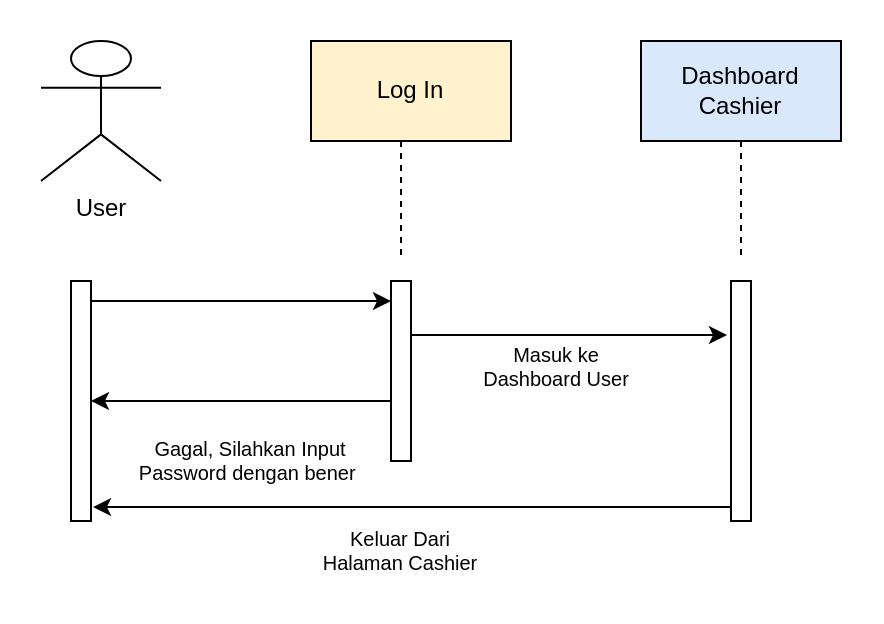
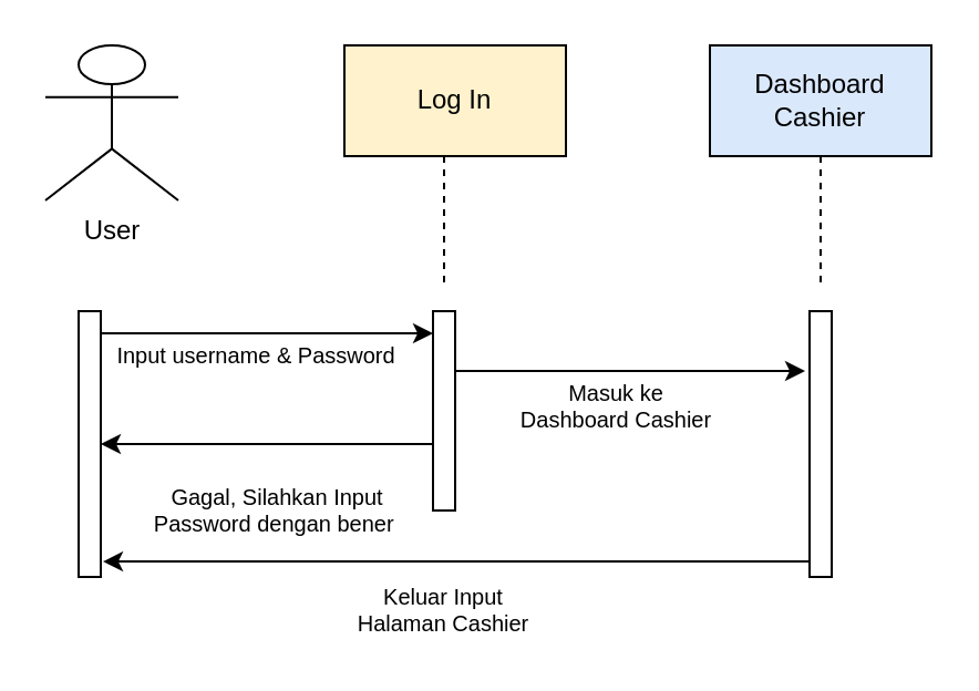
+ <mxCell id="12" value="&lt;font style=&quot;font-size: 10px&quot;&gt;Input username &amp;amp; Password&lt;/font&gt;" style="text;html=1;align=center;verticalAlign=middle;resizable=0;points=[];autosize=1;strokeColor=none;fillColor=none;" parent="1" vertex="1"><mxGeometry x="45" y="150" width="140" height="20" as="geometry" /></mxCell>
- <mxCell id="13" value="Masuk ke&lt;br&gt;Dashboard User" style="text;html=1;strokeColor=none;fillColor=none;align=center;verticalAlign=middle;whiteSpace=wrap;rounded=0;shadow=0;fontSize=10;" parent="1" vertex="1"><mxGeometry x="225" y="170" width="106" height="25" as="geometry" /></mxCell>
+ <mxCell id="13" value="Masuk ke&lt;br&gt;Dashboard Cashier" style="text;html=1;strokeColor=none;fillColor=none;align=center;verticalAlign=middle;whiteSpace=wrap;rounded=0;shadow=0;fontSize=10;" parent="1" vertex="1"><mxGeometry x="225" y="170" width="106" height="25" as="geometry" /></mxCell>
- <mxCell id="15" value="Keluar Dari Halaman Cashier" style="text;html=1;strokeColor=none;fillColor=none;align=center;verticalAlign=middle;whiteSpace=wrap;rounded=0;shadow=0;fontSize=10;" parent="1" vertex="1"><mxGeometry x="155" y="260" width="90" height="30" as="geometry" /></mxCell>
+ <mxCell id="15" value="Keluar Input Halaman Cashier" style="text;html=1;strokeColor=none;fillColor=none;align=center;verticalAlign=middle;whiteSpace=wrap;rounded=0;shadow=0;fontSize=10;" parent="1" vertex="1"><mxGeometry x="155" y="260" width="90" height="30" as="geometry" /></mxCell>
